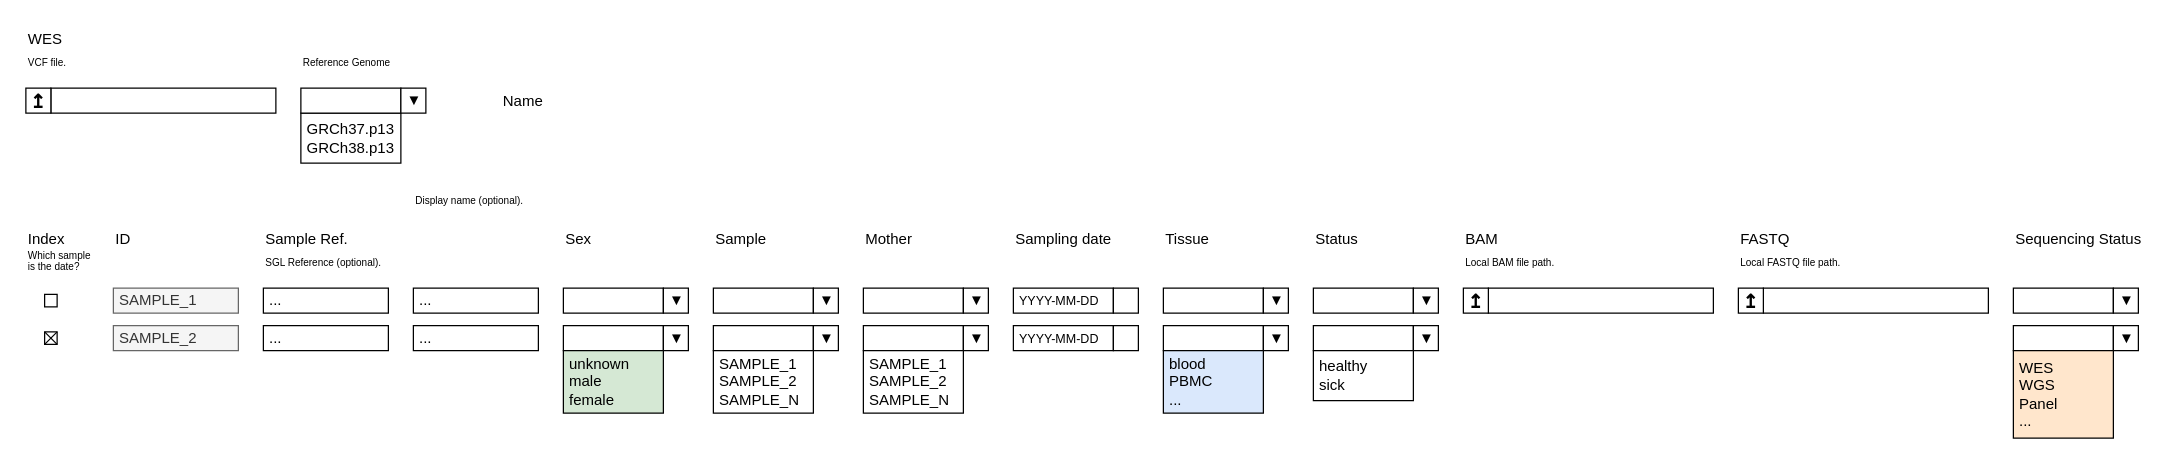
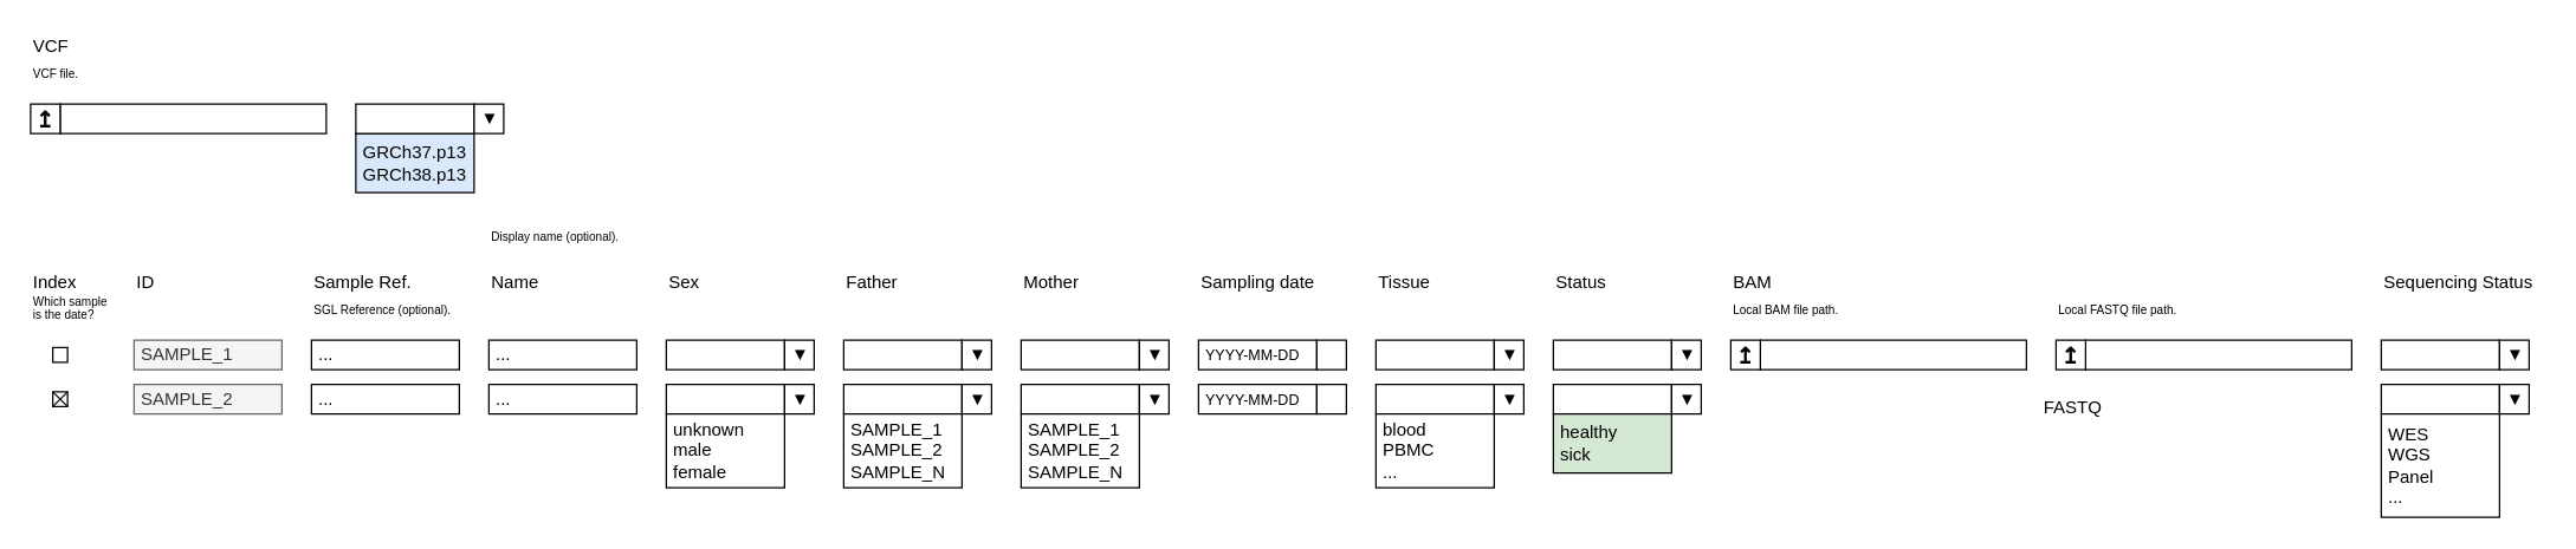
- <mxCell id="55" value="WES" style="text;html=1;strokeColor=none;fillColor=none;align=left;verticalAlign=bottom;whiteSpace=wrap;rounded=0;fontSize=12;" vertex="1" parent="1"><mxGeometry x="20" width="100" height="20" as="geometry" y="20" /></mxCell>
+ <mxCell id="55" value="VCF" style="text;html=1;strokeColor=none;fillColor=none;align=left;verticalAlign=bottom;whiteSpace=wrap;rounded=0;fontSize=12;" vertex="1" parent="1"><mxGeometry x="20" width="100" height="20" as="geometry" y="20" /></mxCell>
- <mxCell id="71" value="Reference Genome" style="text;html=1;strokeColor=none;fillColor=none;align=left;verticalAlign=bottom;whiteSpace=wrap;rounded=0;fontSize=8;spacingBottom=2;spacingLeft=0;spacing=2;" vertex="1" parent="1"><mxGeometry x="240" y="40" width="100" height="20" as="geometry" /></mxCell>
- <mxCell id="8" value="Name" style="text;html=1;strokeColor=none;fillColor=none;align=left;verticalAlign=bottom;whiteSpace=wrap;rounded=0;fontSize=12;" vertex="1" parent="1"><mxGeometry x="400" y="70" width="100" height="20" as="geometry" /></mxCell>
+ <mxCell id="8" value="Name" style="text;html=1;strokeColor=none;fillColor=none;align=left;verticalAlign=bottom;whiteSpace=wrap;rounded=0;fontSize=12;" vertex="1" parent="1"><mxGeometry x="330" y="180" width="100" height="20" as="geometry" /></mxCell>
- <mxCell id="68" value="&lt;div&gt;GRCh37.p13&lt;/div&gt;&lt;div&gt;GRCh38.p13&lt;br&gt;&lt;/div&gt;" style="rounded=0;whiteSpace=wrap;html=1;align=left;spacing=5;verticalAlign=middle;spacingLeft=0;spacingBottom=0;spacingRight=0;spacingTop=0;" vertex="1" parent="1"><mxGeometry x="240" y="90" width="80" height="40" as="geometry" /></mxCell>
+ <mxCell id="68" value="&lt;div&gt;GRCh37.p13&lt;/div&gt;&lt;div&gt;GRCh38.p13&lt;br&gt;&lt;/div&gt;" style="rounded=0;whiteSpace=wrap;html=1;align=left;spacing=5;verticalAlign=middle;spacingLeft=0;spacingBottom=0;spacingRight=0;spacingTop=0;fillColor=#dae8fc;" vertex="1" parent="1"><mxGeometry x="240" y="90" width="80" height="40" as="geometry" /></mxCell>
- <mxCell id="21" value="Sample" style="text;html=1;strokeColor=none;fillColor=none;align=left;verticalAlign=bottom;whiteSpace=wrap;rounded=0;fontSize=12;" vertex="1" parent="1"><mxGeometry x="570" y="180" width="100" height="20" as="geometry" /></mxCell>
+ <mxCell id="21" value="Father" style="text;html=1;strokeColor=none;fillColor=none;align=left;verticalAlign=bottom;whiteSpace=wrap;rounded=0;fontSize=12;" vertex="1" parent="1"><mxGeometry x="570" y="180" width="100" height="20" as="geometry" /></mxCell>
- <mxCell id="74" value="FASTQ" style="text;html=1;strokeColor=none;fillColor=none;align=left;verticalAlign=bottom;whiteSpace=wrap;rounded=0;fontSize=12;" vertex="1" parent="1"><mxGeometry x="1390" y="180" width="100" height="20" as="geometry" /></mxCell>
+ <mxCell id="74" value="FASTQ" style="text;html=1;strokeColor=none;fillColor=none;align=left;verticalAlign=bottom;whiteSpace=wrap;rounded=0;fontSize=12;" vertex="1" parent="1"><mxGeometry x="1380" y="265" width="100" height="20" as="geometry" /></mxCell>
- <mxCell id="45" value="&lt;div&gt;healthy&lt;/div&gt;&lt;div&gt;sick&lt;br&gt;&lt;/div&gt;" style="rounded=0;whiteSpace=wrap;html=1;align=left;spacing=5;verticalAlign=middle;spacingLeft=0;spacingBottom=0;spacingRight=0;spacingTop=0;" vertex="1" parent="1"><mxGeometry x="1050" y="280" width="80" height="40" as="geometry" /></mxCell>
+ <mxCell id="45" value="&lt;div&gt;healthy&lt;/div&gt;&lt;div&gt;sick&lt;br&gt;&lt;/div&gt;" style="rounded=0;whiteSpace=wrap;html=1;align=left;spacing=5;verticalAlign=middle;spacingLeft=0;spacingBottom=0;spacingRight=0;spacingTop=0;fillColor=#d5e8d4;" vertex="1" parent="1"><mxGeometry x="1050" y="280" width="80" height="40" as="geometry" /></mxCell>
- <mxCell id="13" value="&lt;div&gt;unknown&lt;/div&gt;&lt;div&gt;male&lt;/div&gt;&lt;div&gt;female&lt;br&gt;&lt;/div&gt;" style="rounded=0;whiteSpace=wrap;html=1;align=left;spacing=5;verticalAlign=middle;spacingLeft=0;spacingBottom=0;spacingRight=0;spacingTop=0;fillColor=#d5e8d4;" vertex="1" parent="1"><mxGeometry x="450" y="280" width="80" height="50" as="geometry" /></mxCell>
+ <mxCell id="13" value="&lt;div&gt;unknown&lt;/div&gt;&lt;div&gt;male&lt;/div&gt;&lt;div&gt;female&lt;br&gt;&lt;/div&gt;" style="rounded=0;whiteSpace=wrap;html=1;align=left;spacing=5;verticalAlign=middle;spacingLeft=0;spacingBottom=0;spacingRight=0;spacingTop=0;" vertex="1" parent="1"><mxGeometry x="450" y="280" width="80" height="50" as="geometry" /></mxCell>
- <mxCell id="39" value="&lt;div&gt;blood&lt;/div&gt;&lt;div&gt;PBMC&lt;br&gt;&lt;/div&gt;..." style="rounded=0;whiteSpace=wrap;html=1;align=left;spacing=5;verticalAlign=middle;spacingLeft=0;spacingBottom=0;spacingRight=0;spacingTop=0;fillColor=#dae8fc;" vertex="1" parent="1"><mxGeometry x="930" y="280" width="80" height="50" as="geometry" /></mxCell>
+ <mxCell id="39" value="&lt;div&gt;blood&lt;/div&gt;&lt;div&gt;PBMC&lt;br&gt;&lt;/div&gt;..." style="rounded=0;whiteSpace=wrap;html=1;align=left;spacing=5;verticalAlign=middle;spacingLeft=0;spacingBottom=0;spacingRight=0;spacingTop=0;" vertex="1" parent="1"><mxGeometry x="930" y="280" width="80" height="50" as="geometry" /></mxCell>
- <mxCell id="64" value="&lt;div&gt;WES&lt;/div&gt;&lt;div&gt;WGS&lt;/div&gt;&lt;div&gt;Panel&lt;br&gt;&lt;/div&gt;&lt;div&gt;...&lt;br&gt;&lt;/div&gt;" style="rounded=0;whiteSpace=wrap;html=1;align=left;spacing=5;verticalAlign=middle;spacingLeft=0;spacingBottom=0;spacingRight=0;spacingTop=0;fillColor=#ffe6cc;" vertex="1" parent="1"><mxGeometry x="1610" y="280" width="80" height="70" as="geometry" /></mxCell>
+ <mxCell id="64" value="&lt;div&gt;WES&lt;/div&gt;&lt;div&gt;WGS&lt;/div&gt;&lt;div&gt;Panel&lt;br&gt;&lt;/div&gt;&lt;div&gt;...&lt;br&gt;&lt;/div&gt;" style="rounded=0;whiteSpace=wrap;html=1;align=left;spacing=5;verticalAlign=middle;spacingLeft=0;spacingBottom=0;spacingRight=0;spacingTop=0;" vertex="1" parent="1"><mxGeometry x="1610" y="280" width="80" height="70" as="geometry" /></mxCell>
